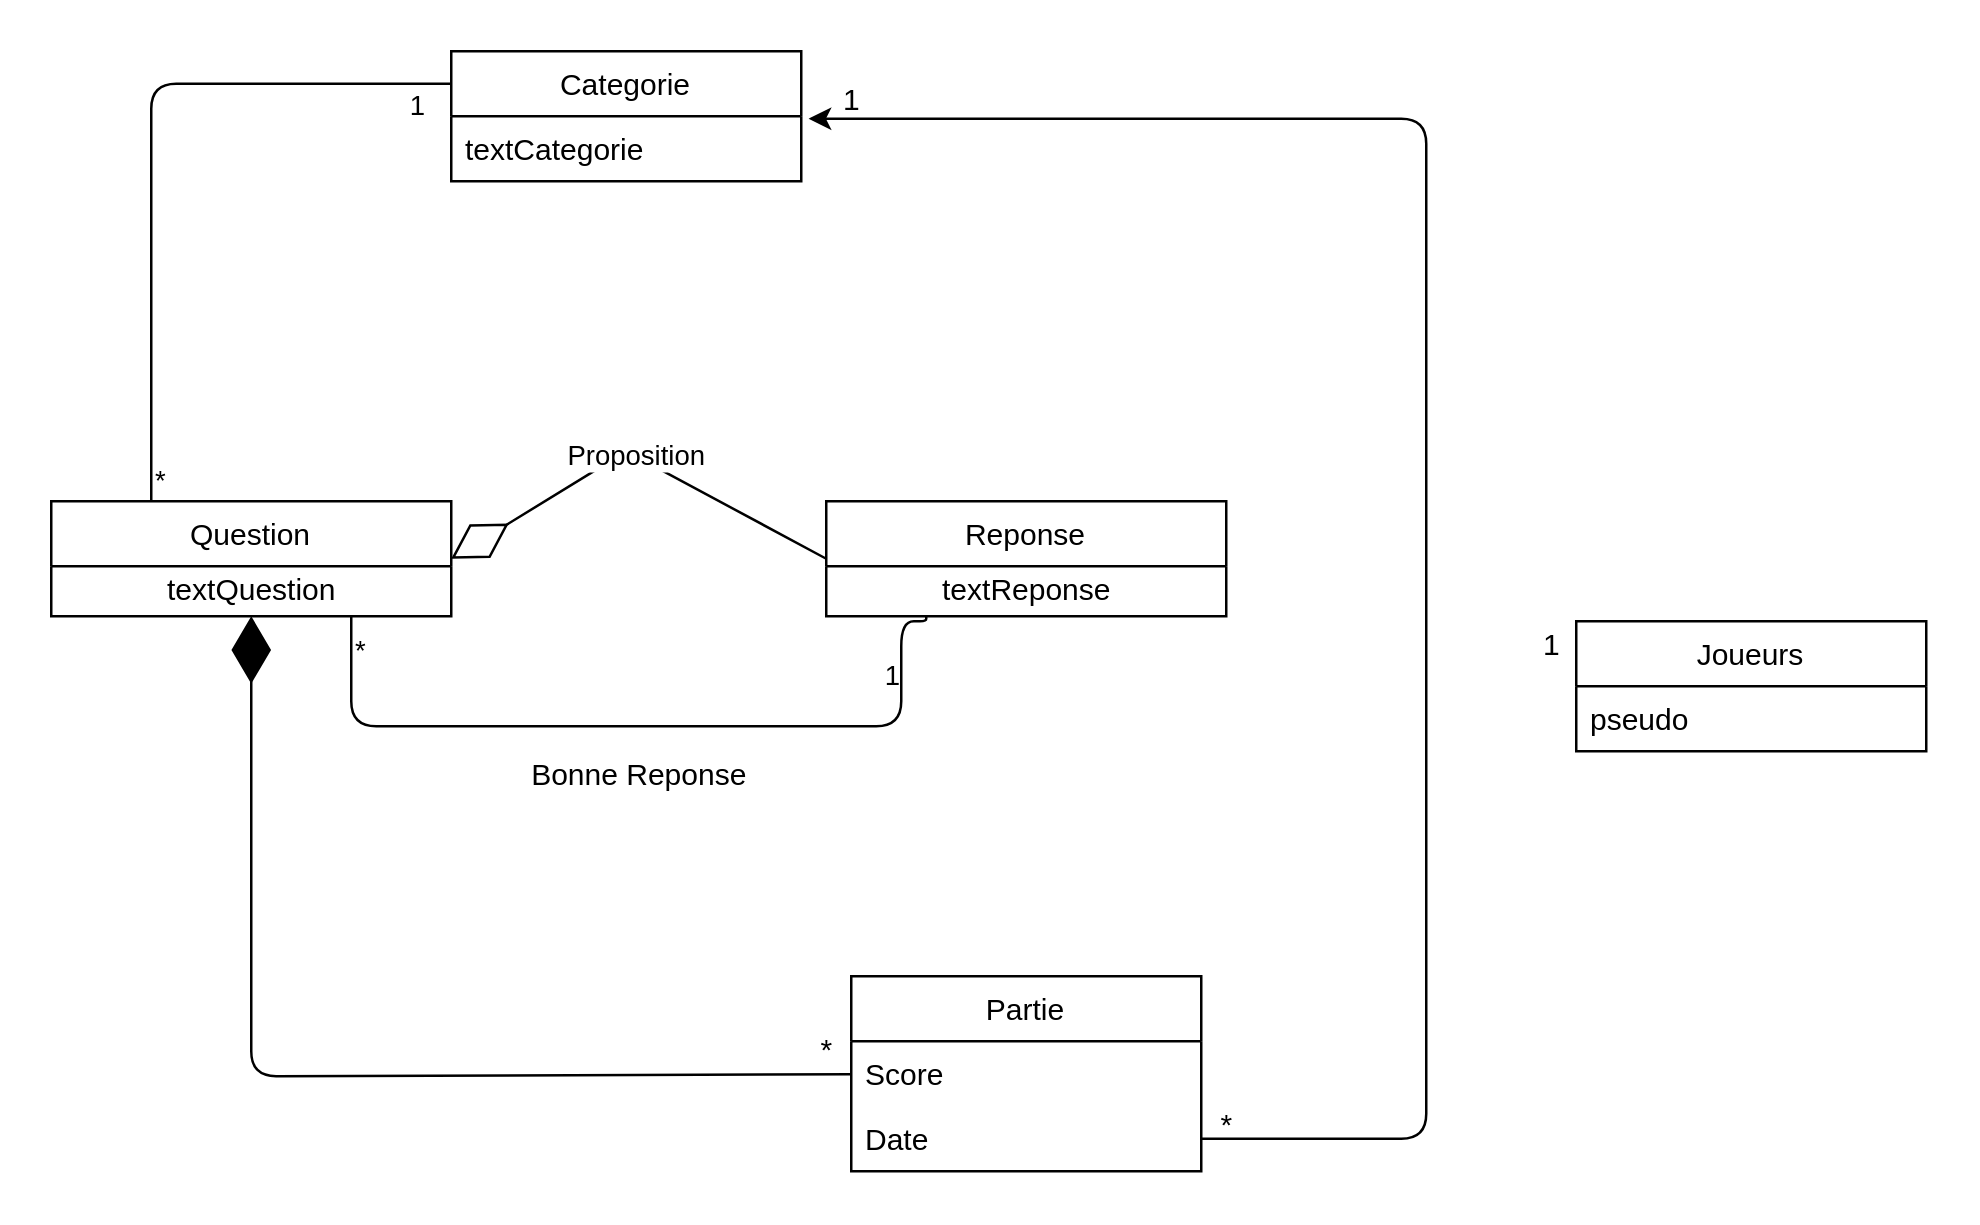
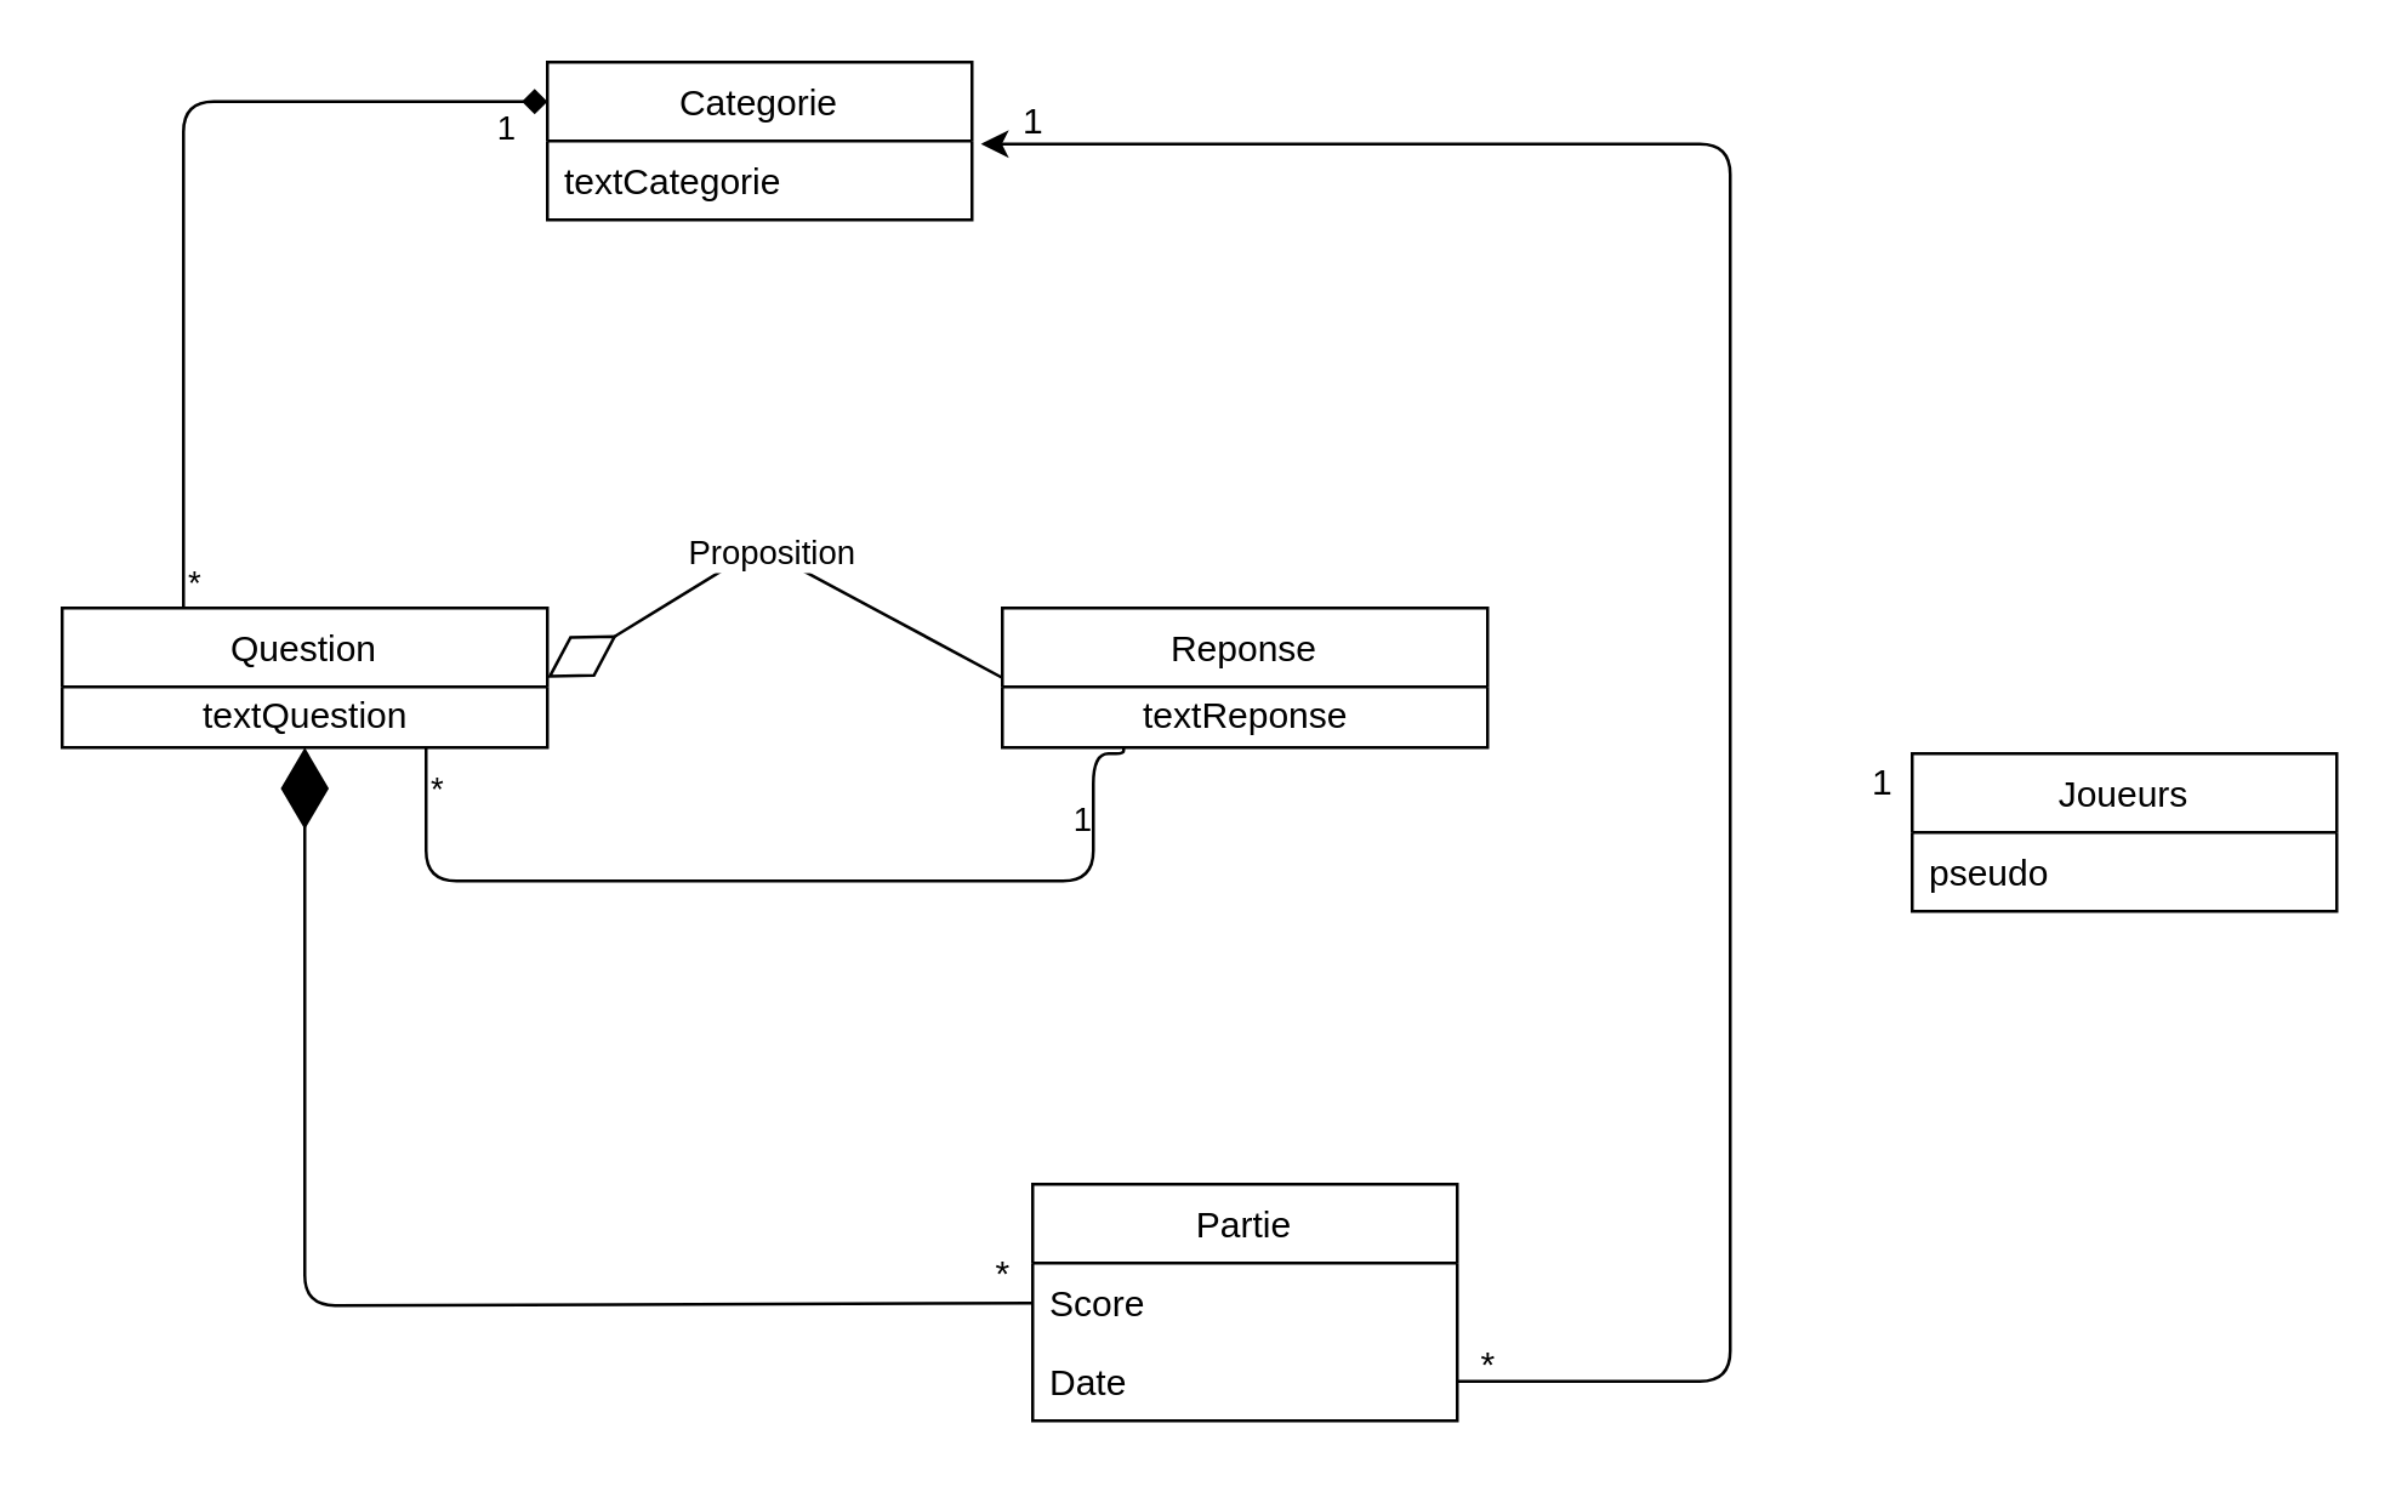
- <mxCell id="13" value="" style="endArrow=none;html=1;edgeStyle=orthogonalEdgeStyle;entryX=0;entryY=0.25;entryDx=0;entryDy=0;exitX=0.25;exitY=0;exitDx=0;exitDy=0;" parent="1" target="11" edge="1" source="2"><mxGeometry relative="1" as="geometry"><mxPoint x="60" y="190" as="sourcePoint" /><mxPoint x="220" y="390" as="targetPoint" /><Array as="points"><mxPoint x="60" y="33" /></Array></mxGeometry></mxCell>
+ <mxCell id="13" value="" style="endArrow=diamond;html=1;edgeStyle=orthogonalEdgeStyle;entryX=0;entryY=0.25;entryDx=0;entryDy=0;exitX=0.25;exitY=0;exitDx=0;exitDy=0;" parent="1" target="11" edge="1" source="2"><mxGeometry relative="1" as="geometry"><mxPoint x="60" y="190" as="sourcePoint" /><mxPoint x="220" y="390" as="targetPoint" /><Array as="points"><mxPoint x="60" y="33" /></Array></mxGeometry></mxCell>
- <mxCell id="10" value="Bonne Reponse" style="text;html=1;align=center;verticalAlign=middle;resizable=0;points=[];autosize=1;" parent="1" vertex="1"><mxGeometry x="200" y="300" width="110" height="20" as="geometry" /></mxCell>
